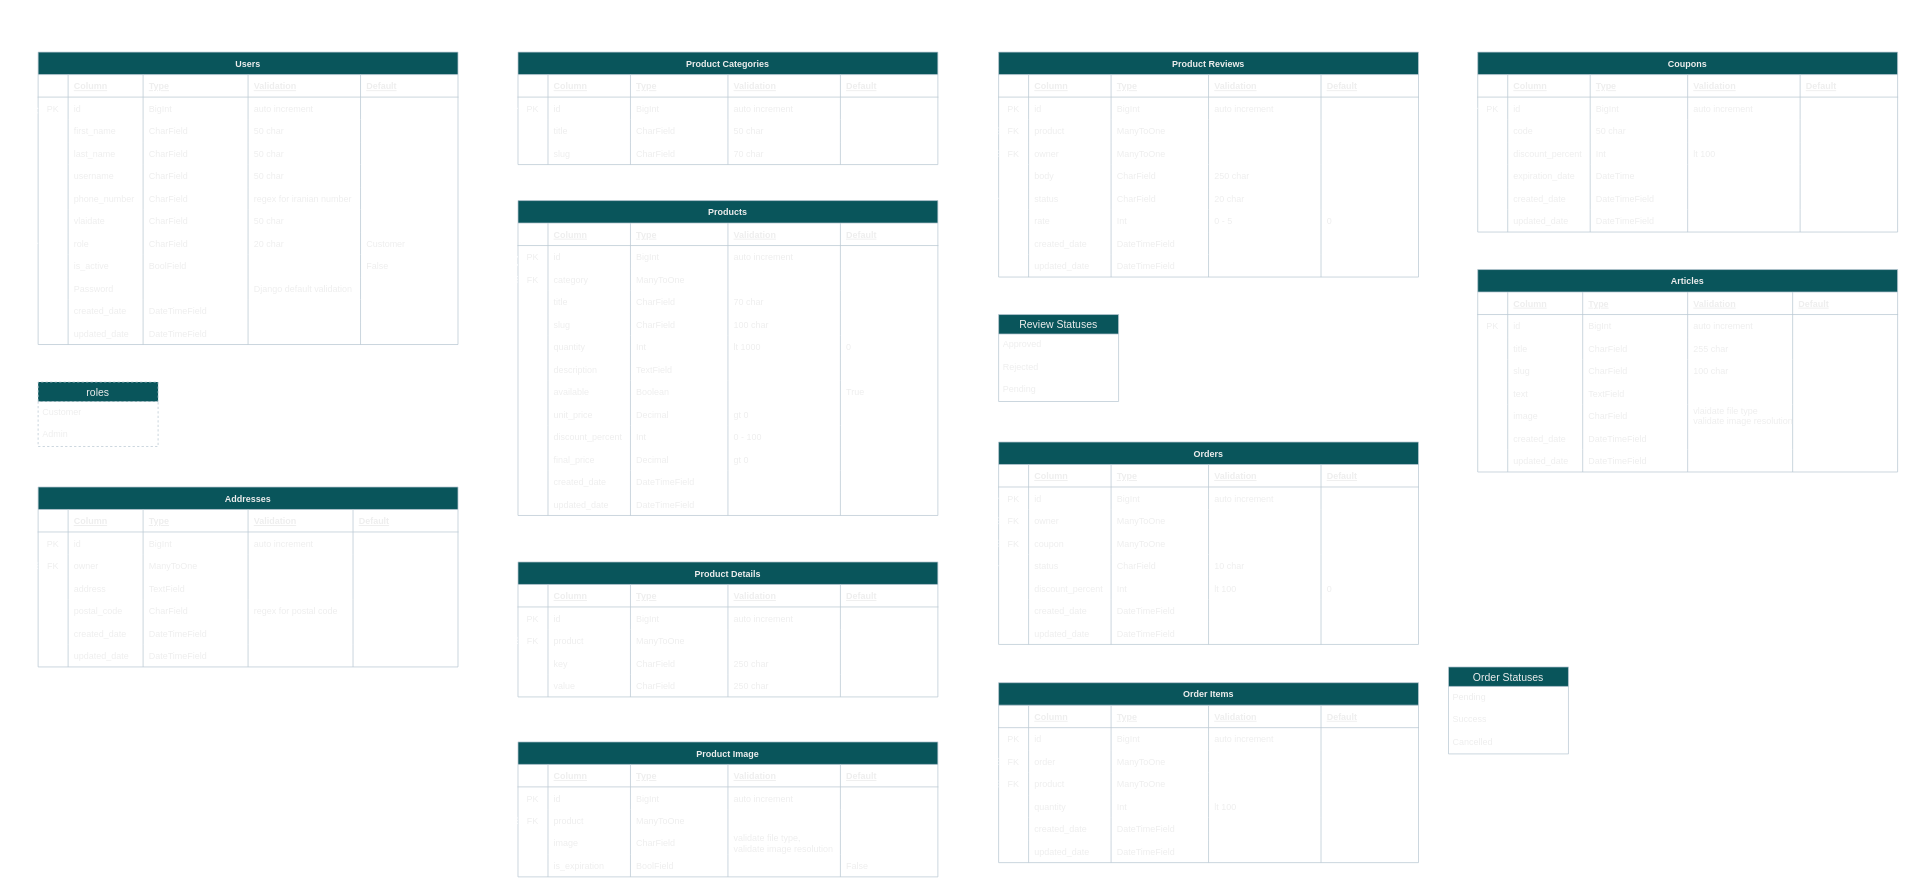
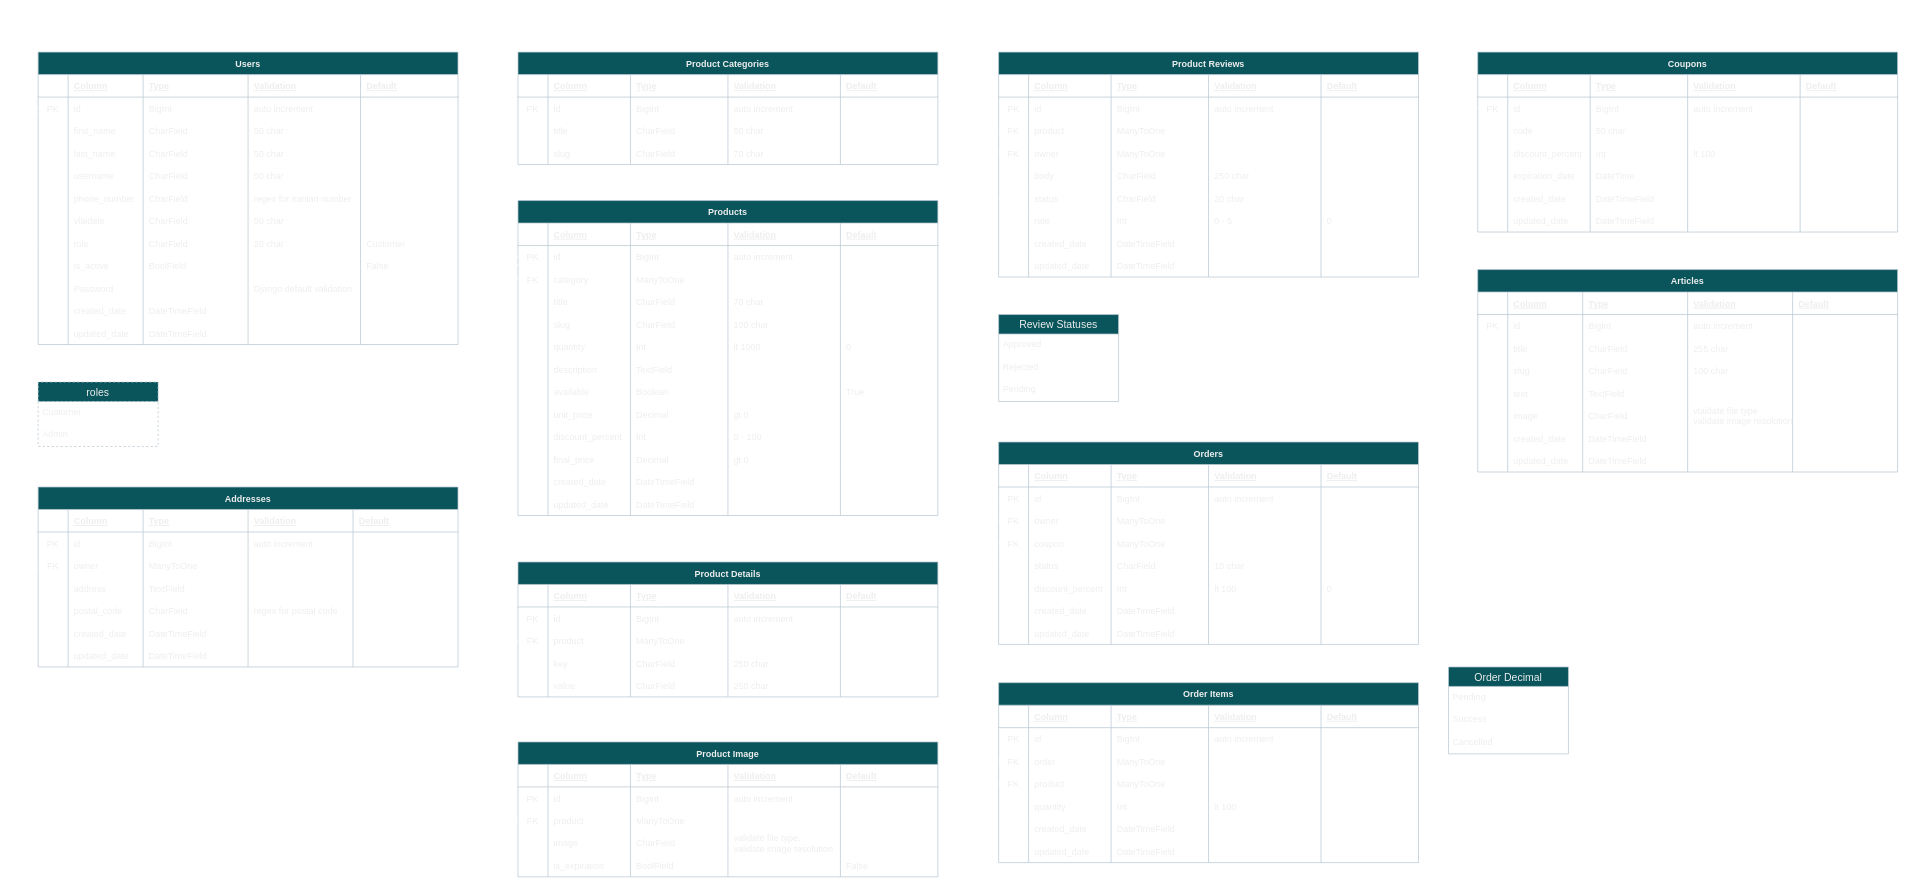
- <mxCell id="450" value="Order Statuses" style="swimlane;fontStyle=0;childLayout=stackLayout;horizontal=1;startSize=26;horizontalStack=0;resizeParent=1;resizeParentMax=0;resizeLast=0;collapsible=1;marginBottom=0;align=center;fontSize=14;strokeColor=#BAC8D3;verticalAlign=middle;fontFamily=Helvetica;fillColor=#09555B;fontColor=#EEEEEE;labelBackgroundColor=none;rounded=0;" parent="1" vertex="1"><mxGeometry x="1931" y="889" width="160" height="116" as="geometry" /></mxCell>
+ <mxCell id="450" value="Order Decimal" style="swimlane;fontStyle=0;childLayout=stackLayout;horizontal=1;startSize=26;horizontalStack=0;resizeParent=1;resizeParentMax=0;resizeLast=0;collapsible=1;marginBottom=0;align=center;fontSize=14;strokeColor=#BAC8D3;verticalAlign=middle;fontFamily=Helvetica;fillColor=#09555B;fontColor=#EEEEEE;labelBackgroundColor=none;rounded=0;" parent="1" vertex="1"><mxGeometry x="1931" y="889" width="160" height="116" as="geometry" /></mxCell>
